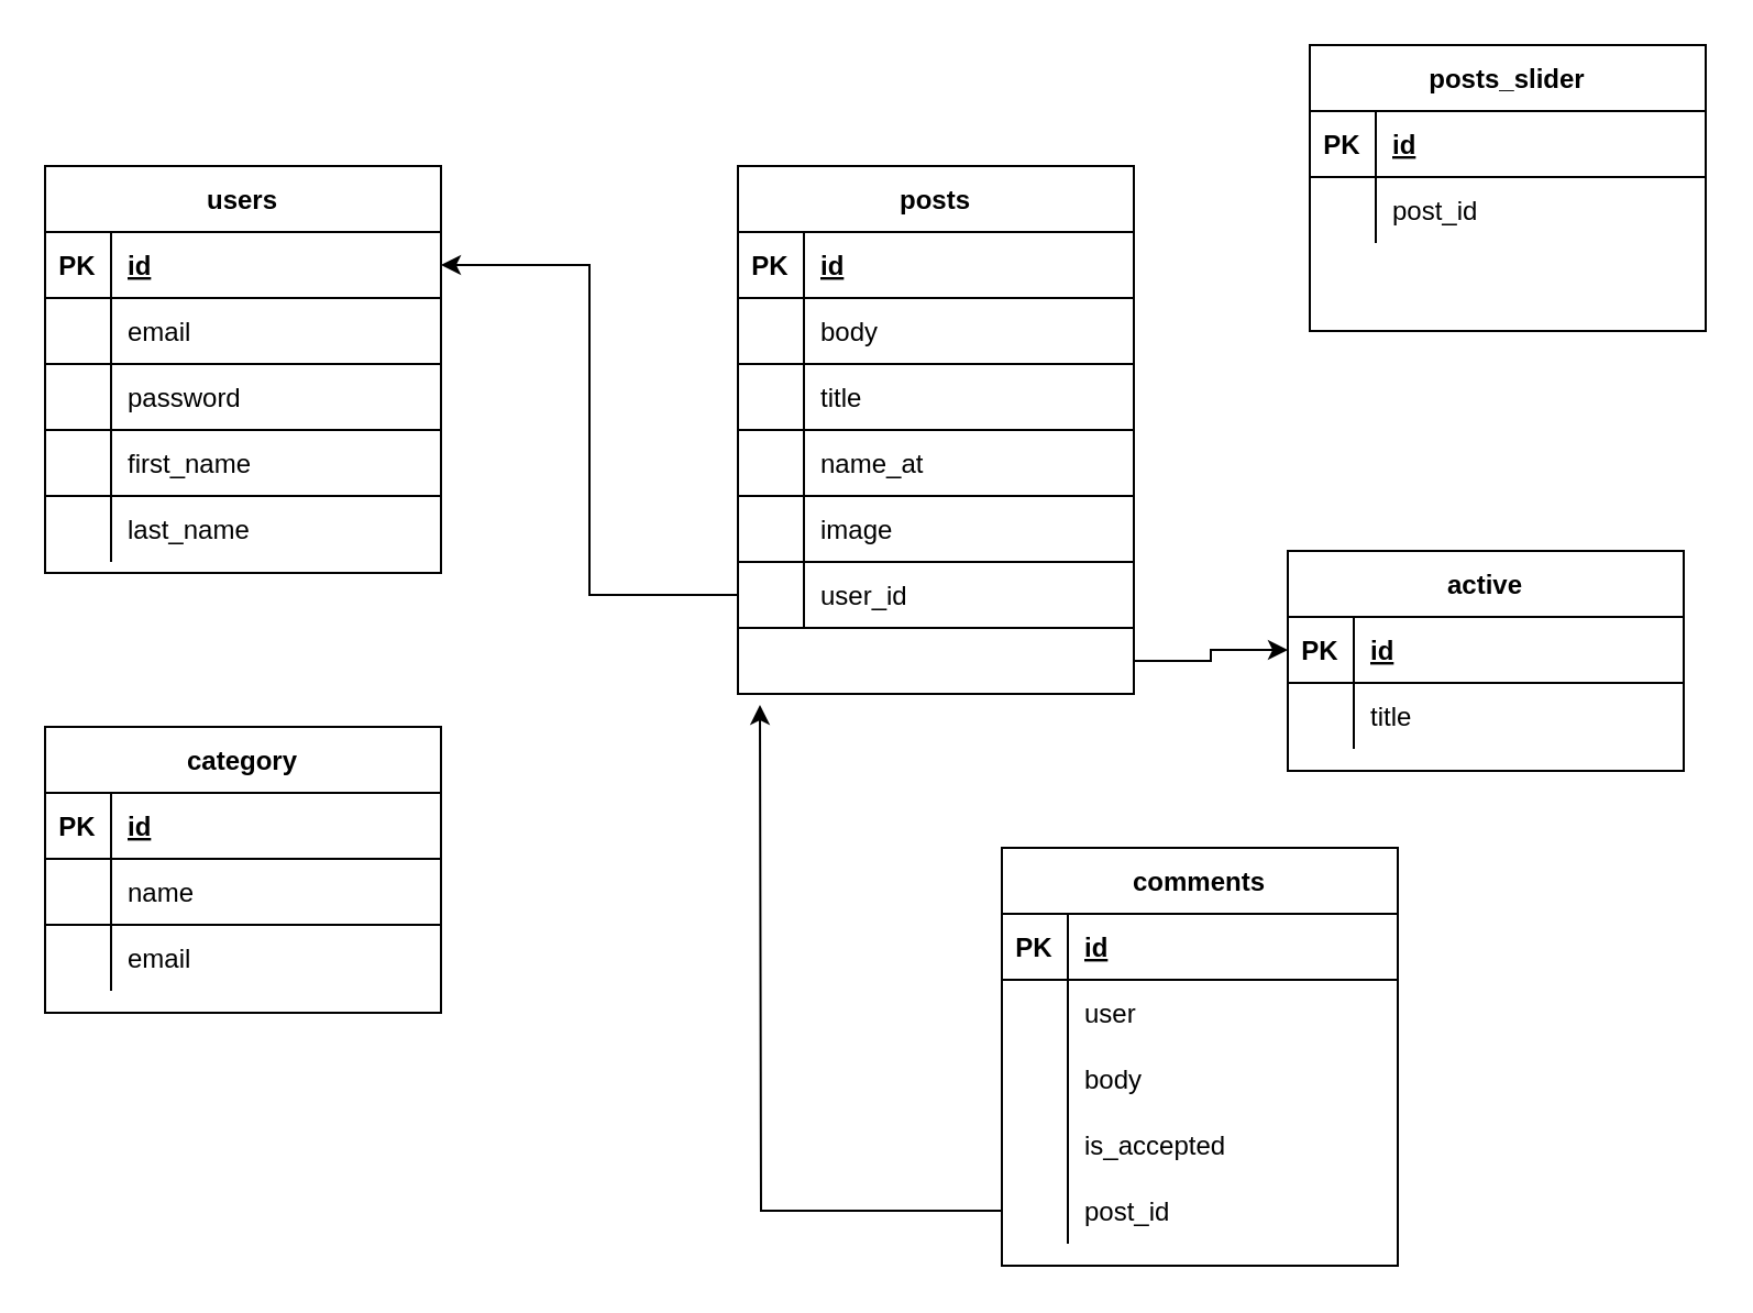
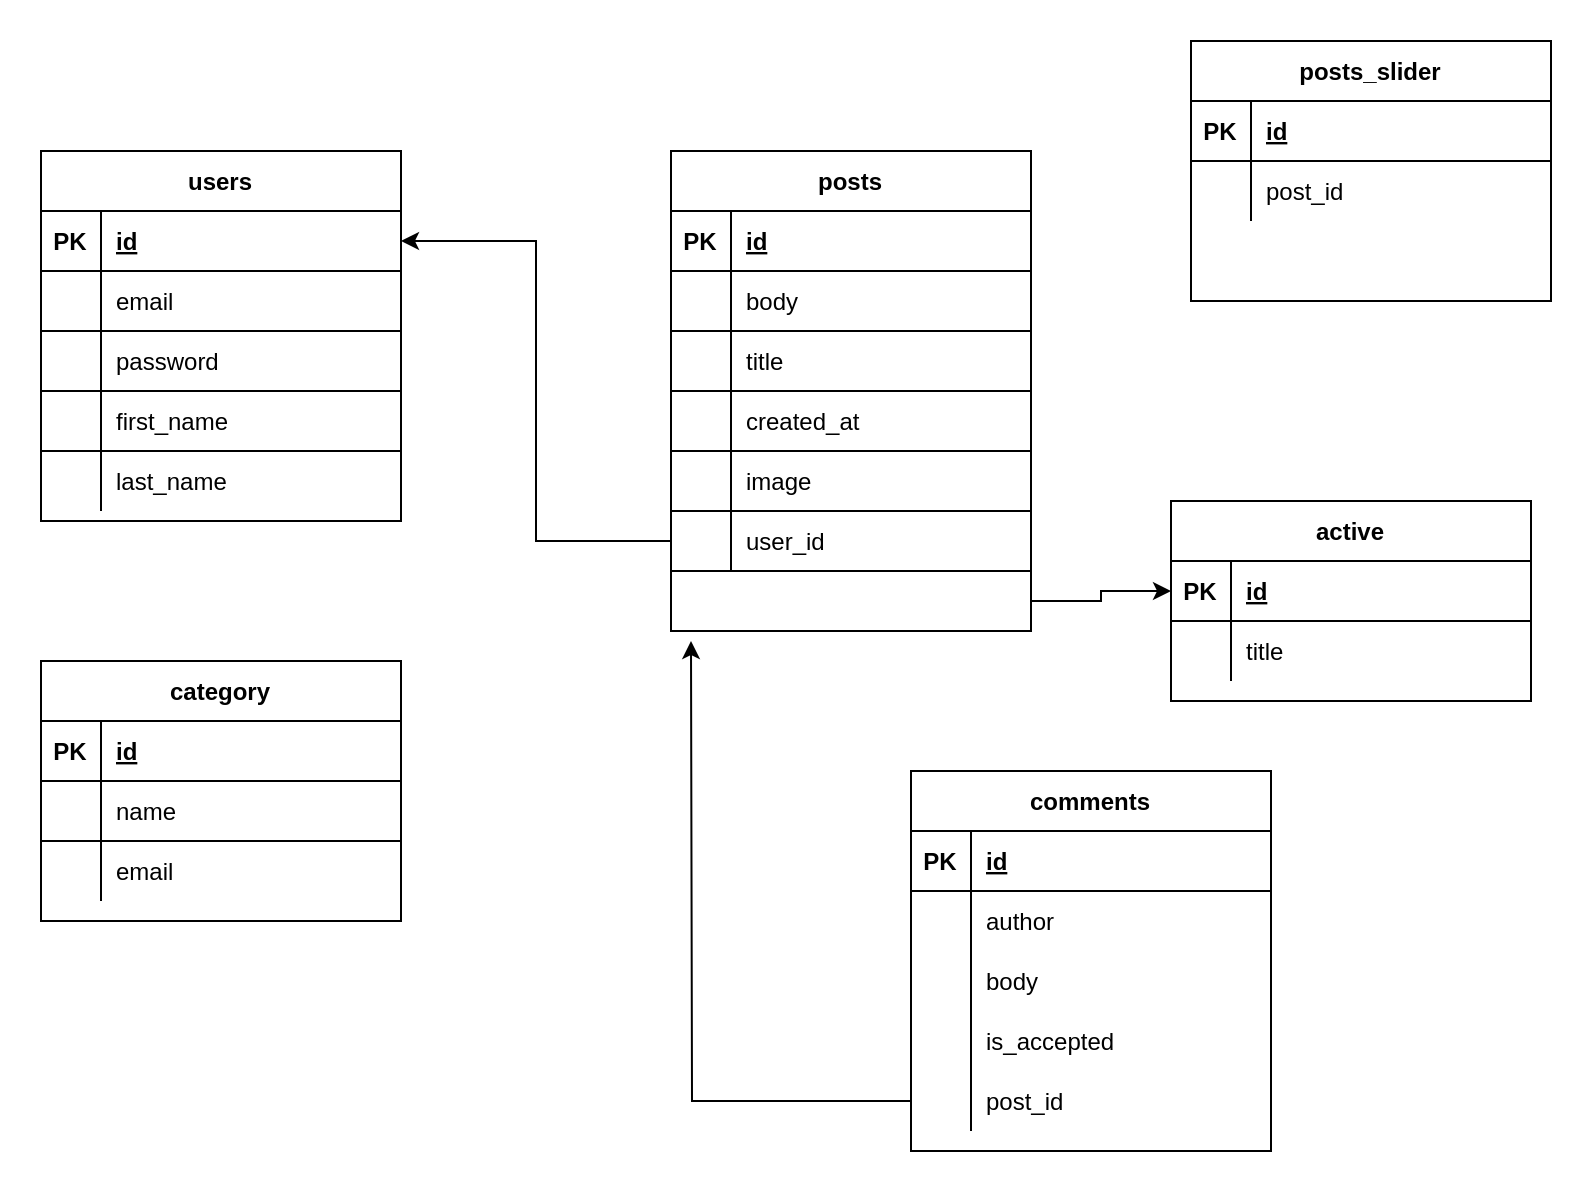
- <mxCell id="40" value="name_at" style="shape=partialRectangle;connectable=0;fillColor=none;top=0;left=0;bottom=0;right=0;align=left;spacingLeft=6;overflow=hidden;strokeColor=#000000;strokeWidth=1;" parent="38" vertex="1"><mxGeometry x="30" width="150" height="30" as="geometry"><mxRectangle width="150" height="30" as="alternateBounds" /></mxGeometry></mxCell>
+ <mxCell id="40" value="created_at" style="shape=partialRectangle;connectable=0;fillColor=none;top=0;left=0;bottom=0;right=0;align=left;spacingLeft=6;overflow=hidden;strokeColor=#000000;strokeWidth=1;" parent="38" vertex="1"><mxGeometry x="30" width="150" height="30" as="geometry"><mxRectangle width="150" height="30" as="alternateBounds" /></mxGeometry></mxCell>
- <mxCell id="64" value="user" style="shape=partialRectangle;connectable=0;fillColor=none;top=0;left=0;bottom=0;right=0;align=left;spacingLeft=6;overflow=hidden;" parent="62" vertex="1"><mxGeometry x="30" width="150" height="30" as="geometry"><mxRectangle width="150" height="30" as="alternateBounds" /></mxGeometry></mxCell>
+ <mxCell id="64" value="author" style="shape=partialRectangle;connectable=0;fillColor=none;top=0;left=0;bottom=0;right=0;align=left;spacingLeft=6;overflow=hidden;" parent="62" vertex="1"><mxGeometry x="30" width="150" height="30" as="geometry"><mxRectangle width="150" height="30" as="alternateBounds" /></mxGeometry></mxCell>
